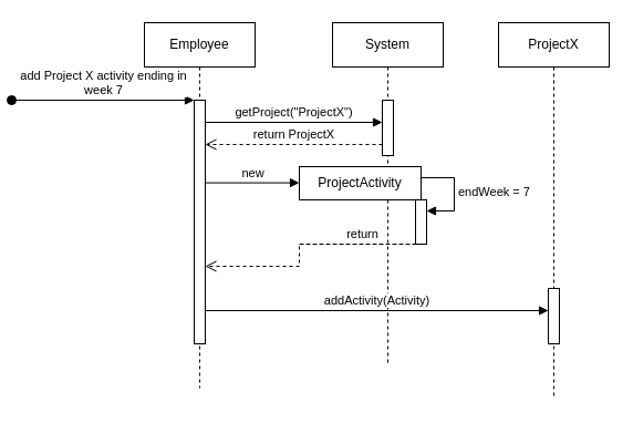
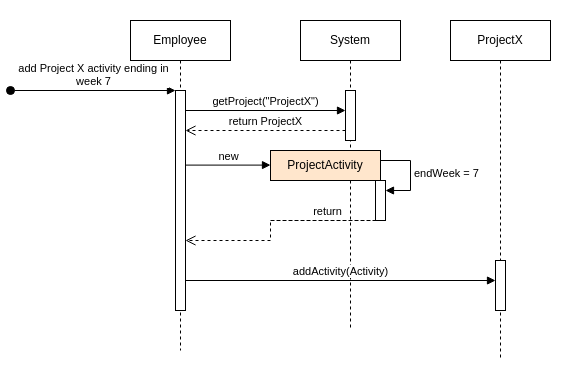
- <mxCell id="15" value="ProjectActivity" style="html=1;whiteSpace=wrap;" parent="1" vertex="1"><mxGeometry x="160" y="150" width="110" height="30" as="geometry" /></mxCell>
+ <mxCell id="15" value="ProjectActivity" style="html=1;whiteSpace=wrap;fillColor=#ffe6cc;" parent="1" vertex="1"><mxGeometry x="160" y="150" width="110" height="30" as="geometry" /></mxCell>
